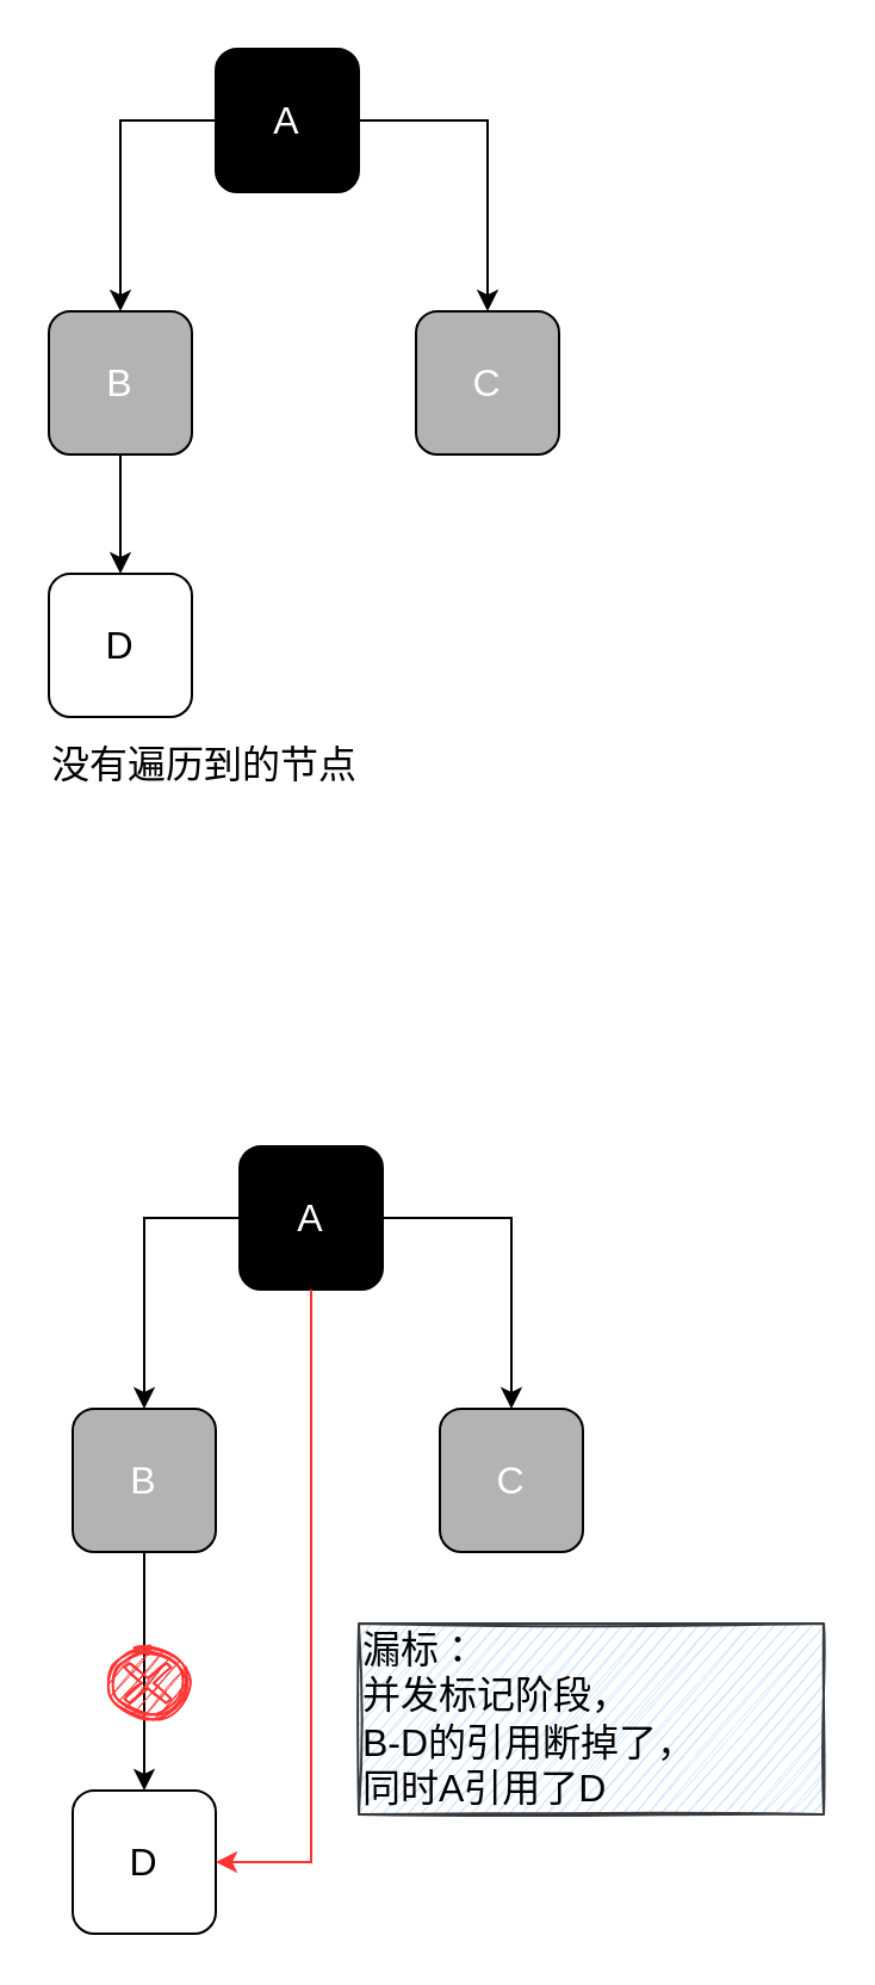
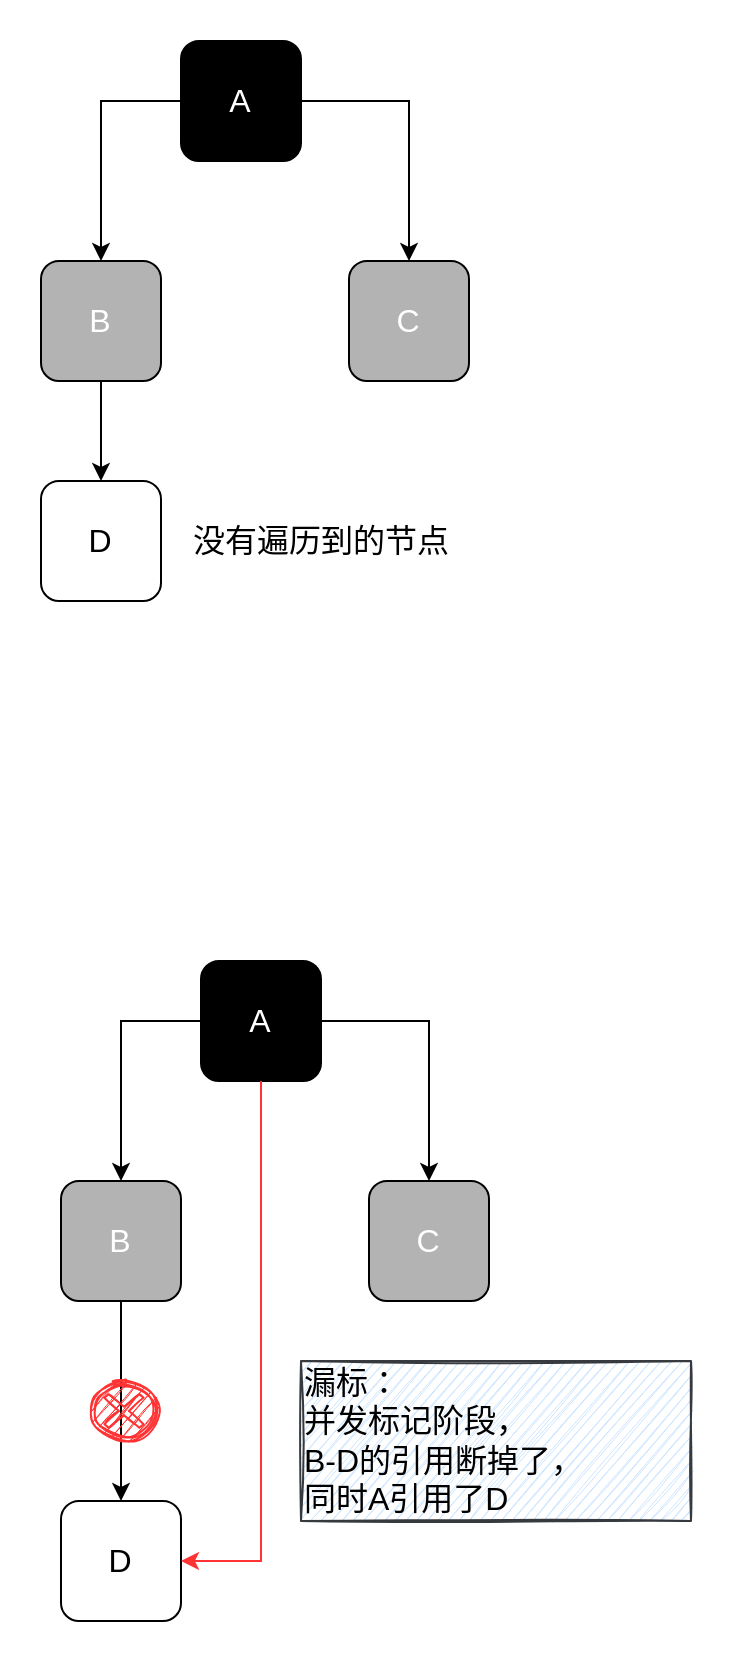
- <mxCell id="9" value="没有遍历到的节点" style="text;html=1;align=center;verticalAlign=middle;resizable=0;points=[];autosize=1;fontSize=16;fontColor=#000000;" parent="1" vertex="1"><mxGeometry x="15" y="310" width="140" height="20" as="geometry" /></mxCell>
+ <mxCell id="9" value="没有遍历到的节点" style="text;html=1;align=center;verticalAlign=middle;resizable=0;points=[];autosize=1;fontSize=16;fontColor=#000000;" parent="1" vertex="1"><mxGeometry x="90" y="260" width="140" height="20" as="geometry" /></mxCell>
